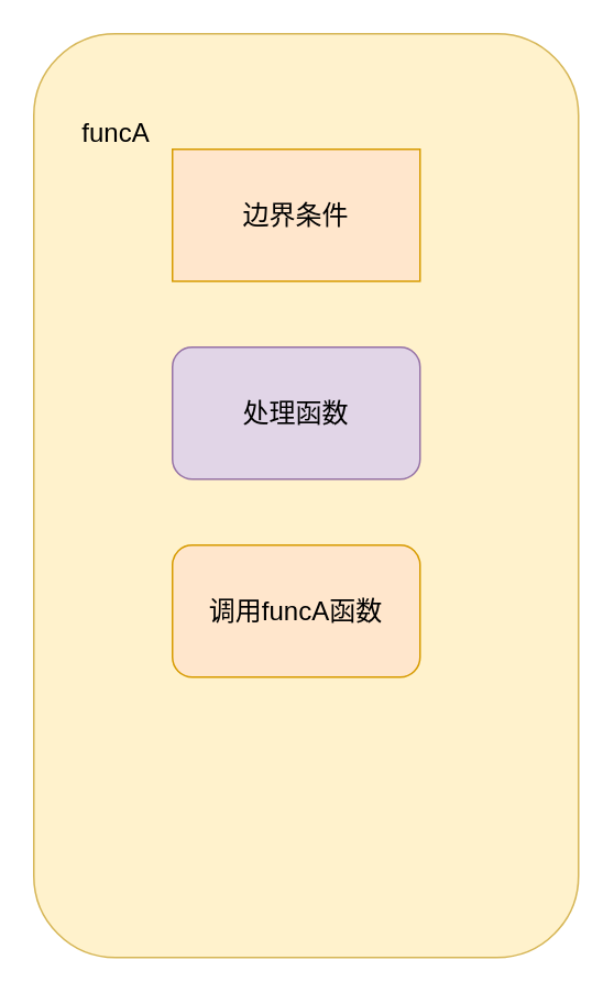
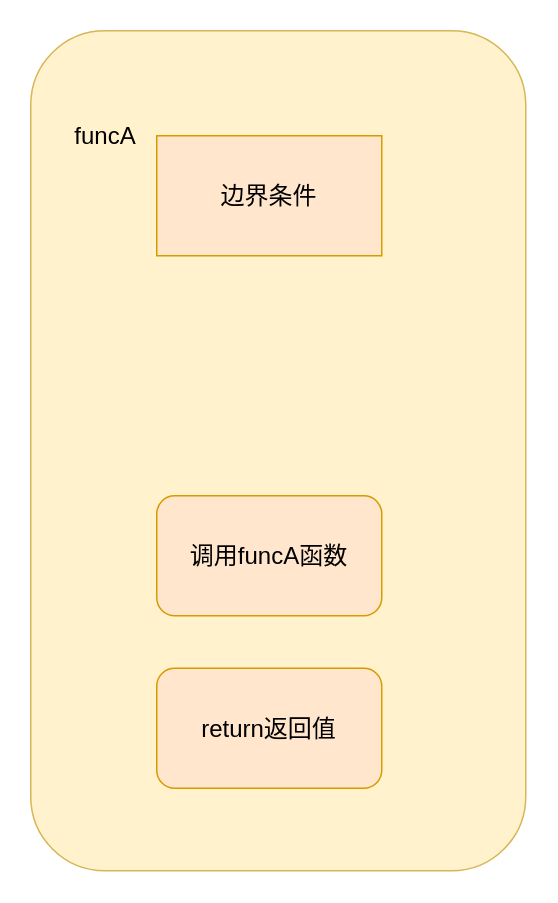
- <mxCell id="4" value="&lt;font style=&quot;font-size: 16px&quot;&gt;funcA&lt;/font&gt;" style="text;html=1;strokeColor=none;fillColor=none;align=center;verticalAlign=middle;whiteSpace=wrap;rounded=0;" vertex="1" parent="2"><mxGeometry x="30" y="50" width="40" height="20" as="geometry" /></mxCell>
+ <mxCell id="4" value="&lt;font style=&quot;font-size: 16px&quot;&gt;funcA&lt;/font&gt;" style="text;html=1;strokeColor=none;fillColor=none;align=center;verticalAlign=middle;whiteSpace=wrap;rounded=0;" vertex="1" parent="2"><mxGeometry x="30" y="60" width="40" height="20" as="geometry" /></mxCell>
- <mxCell id="6" value="&lt;font style=&quot;font-size: 16px&quot;&gt;处理函数&lt;/font&gt;" style="rounded=1;whiteSpace=wrap;html=1;fillColor=#e1d5e7;strokeColor=#9673a6;" vertex="1" parent="2"><mxGeometry x="84" y="190" width="150" height="80" as="geometry" /></mxCell>
+ <mxCell id="8" value="&lt;span style=&quot;font-size: 16px&quot;&gt;return返回值&lt;/span&gt;" style="rounded=1;whiteSpace=wrap;html=1;fillColor=#ffe6cc;strokeColor=#d79b00;" vertex="1" parent="2"><mxGeometry x="84" y="425" width="150" height="80" as="geometry" /></mxCell>
